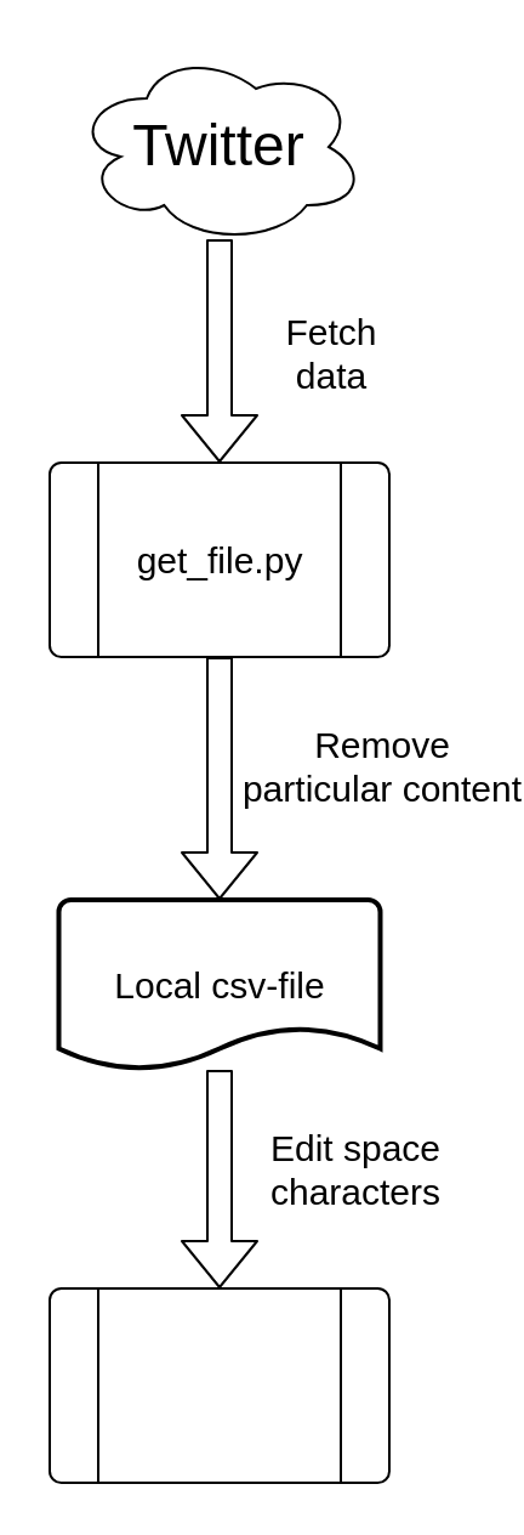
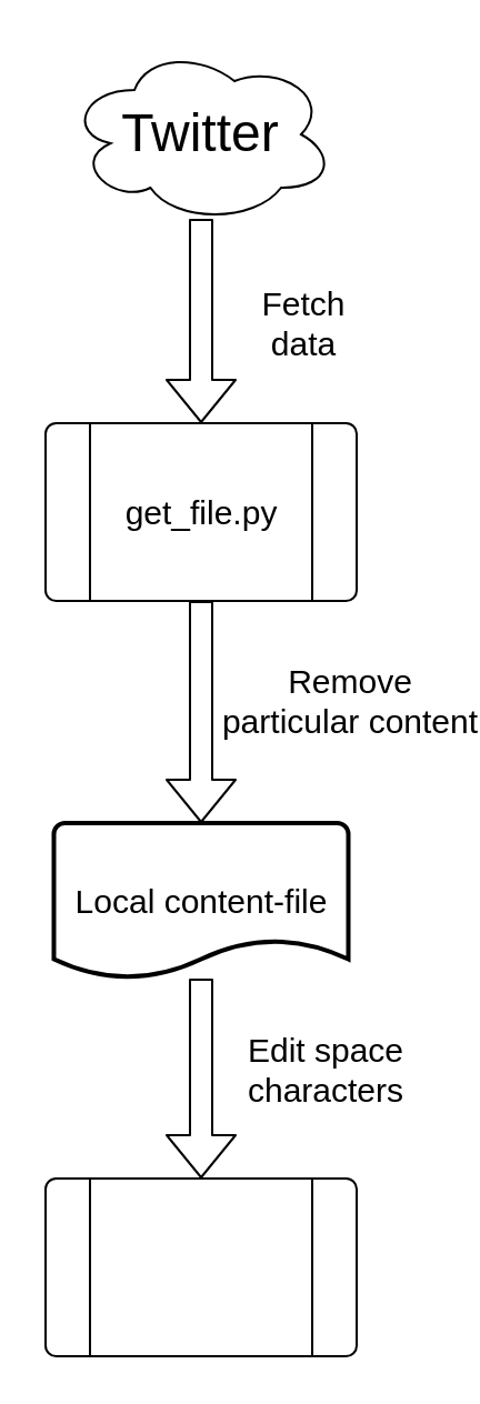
- <mxCell id="7" value="&lt;font style=&quot;font-size: 15px&quot;&gt;Local csv-file&lt;/font&gt;" style="strokeWidth=2;html=1;shape=mxgraph.flowchart.document2;whiteSpace=wrap;size=0.25;" vertex="1" parent="1"><mxGeometry x="23.75" y="370" width="132.5" height="70" as="geometry" /></mxCell>
+ <mxCell id="7" value="&lt;font style=&quot;font-size: 15px&quot;&gt;Local content-file&lt;/font&gt;" style="strokeWidth=2;html=1;shape=mxgraph.flowchart.document2;whiteSpace=wrap;size=0.25;" vertex="1" parent="1"><mxGeometry x="23.75" y="370" width="132.5" height="70" as="geometry" /></mxCell>
